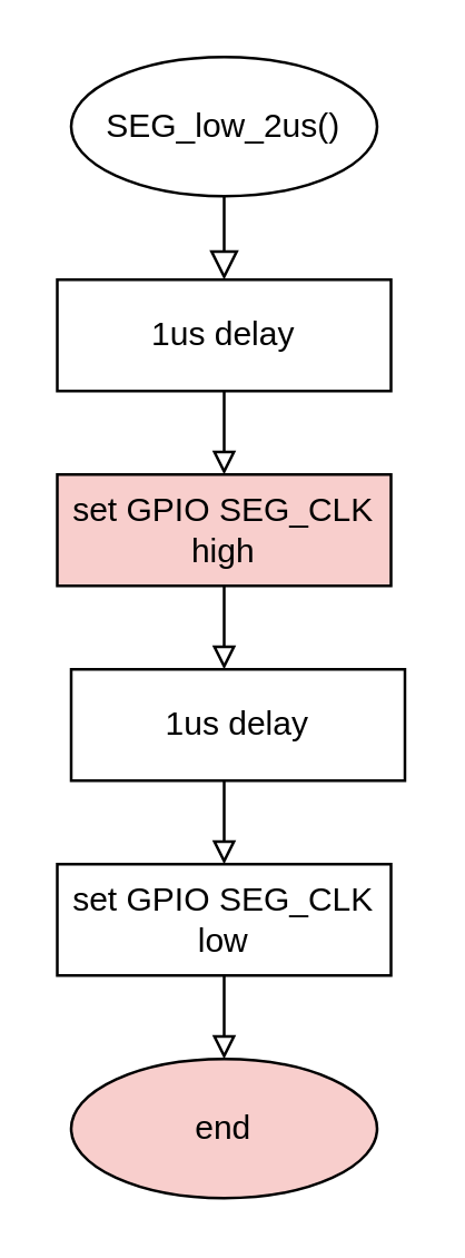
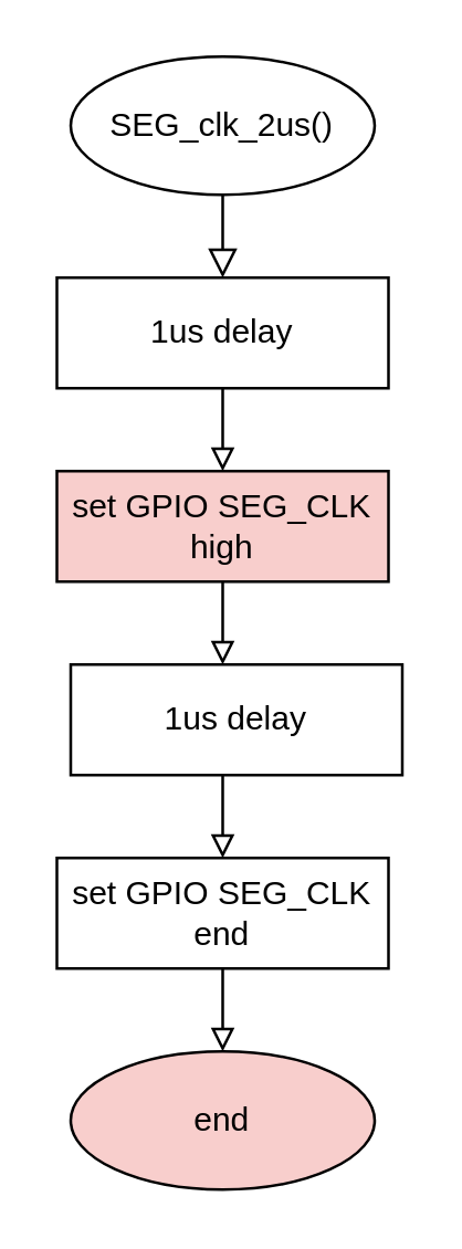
- <mxCell id="7" value="&lt;span&gt;SEG_low_2us()&lt;/span&gt;" style="ellipse;whiteSpace=wrap;html=1;" vertex="1" parent="1"><mxGeometry x="25" y="20" width="110" height="50" as="geometry" /></mxCell>
+ <mxCell id="7" value="&lt;span&gt;SEG_clk_2us()&lt;/span&gt;" style="ellipse;whiteSpace=wrap;html=1;" vertex="1" parent="1"><mxGeometry x="25" y="20" width="110" height="50" as="geometry" /></mxCell>
- <mxCell id="11" value="set GPIO SEG_CLK low" style="rounded=0;whiteSpace=wrap;html=1;" vertex="1" parent="1"><mxGeometry x="20" y="310" width="120" height="40" as="geometry" /></mxCell>
+ <mxCell id="11" value="set GPIO SEG_CLK end" style="rounded=0;whiteSpace=wrap;html=1;" vertex="1" parent="1"><mxGeometry x="20" y="310" width="120" height="40" as="geometry" /></mxCell>
